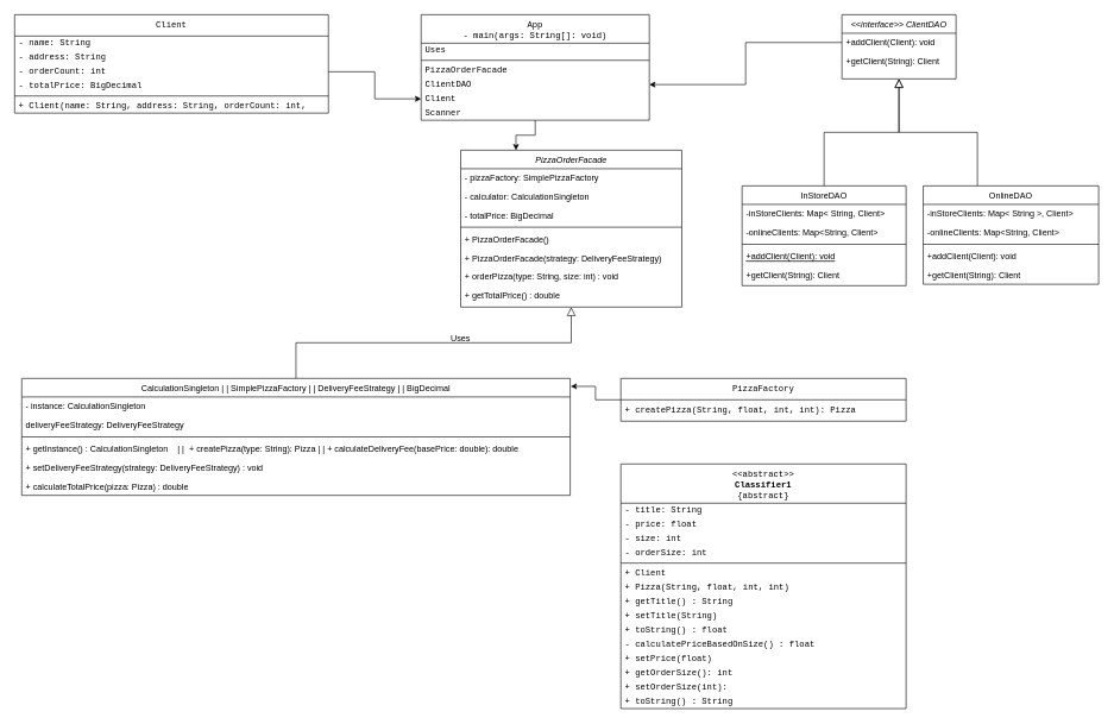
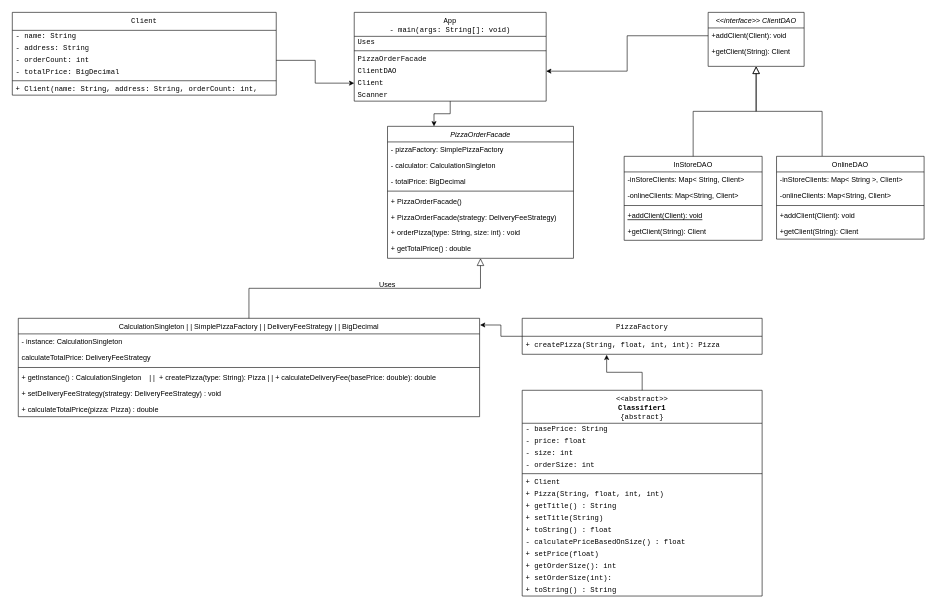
- <mxCell id="38" value="deliveryFeeStrategy: DeliveryFeeStrategy" style="text;align=left;verticalAlign=top;spacingLeft=4;spacingRight=4;overflow=hidden;rotatable=0;points=[[0,0.5],[1,0.5]];portConstraint=eastwest;rounded=0;shadow=0;html=0;" vertex="1" parent="36"><mxGeometry y="52" width="769" height="26" as="geometry" /></mxCell>
+ <mxCell id="38" value="calculateTotalPrice: DeliveryFeeStrategy" style="text;align=left;verticalAlign=top;spacingLeft=4;spacingRight=4;overflow=hidden;rotatable=0;points=[[0,0.5],[1,0.5]];portConstraint=eastwest;rounded=0;shadow=0;html=0;" vertex="1" parent="36"><mxGeometry y="52" width="769" height="26" as="geometry" /></mxCell>
+ <mxCell id="71" style="edgeStyle=orthogonalEdgeStyle;rounded=0;orthogonalLoop=1;jettySize=auto;html=1;entryX=0.352;entryY=1.027;entryDx=0;entryDy=0;entryPerimeter=0;" edge="1" parent="1" source="55" target="54"><mxGeometry relative="1" as="geometry" /></mxCell>
- <mxCell id="56" value="&lt;font face=&quot;Courier New&quot;&gt;- title: String&lt;/font&gt;" style="text;html=1;strokeColor=none;fillColor=none;align=left;verticalAlign=middle;spacingLeft=4;spacingRight=4;overflow=hidden;rotatable=0;points=[[0,0.5],[1,0.5]];portConstraint=eastwest;whiteSpace=wrap;" vertex="1" parent="55"><mxGeometry y="55" width="400" height="20" as="geometry" /></mxCell>
+ <mxCell id="56" value="&lt;font face=&quot;Courier New&quot;&gt;- basePrice: String&lt;/font&gt;" style="text;html=1;strokeColor=none;fillColor=none;align=left;verticalAlign=middle;spacingLeft=4;spacingRight=4;overflow=hidden;rotatable=0;points=[[0,0.5],[1,0.5]];portConstraint=eastwest;whiteSpace=wrap;" vertex="1" parent="55"><mxGeometry y="55" width="400" height="20" as="geometry" /></mxCell>
